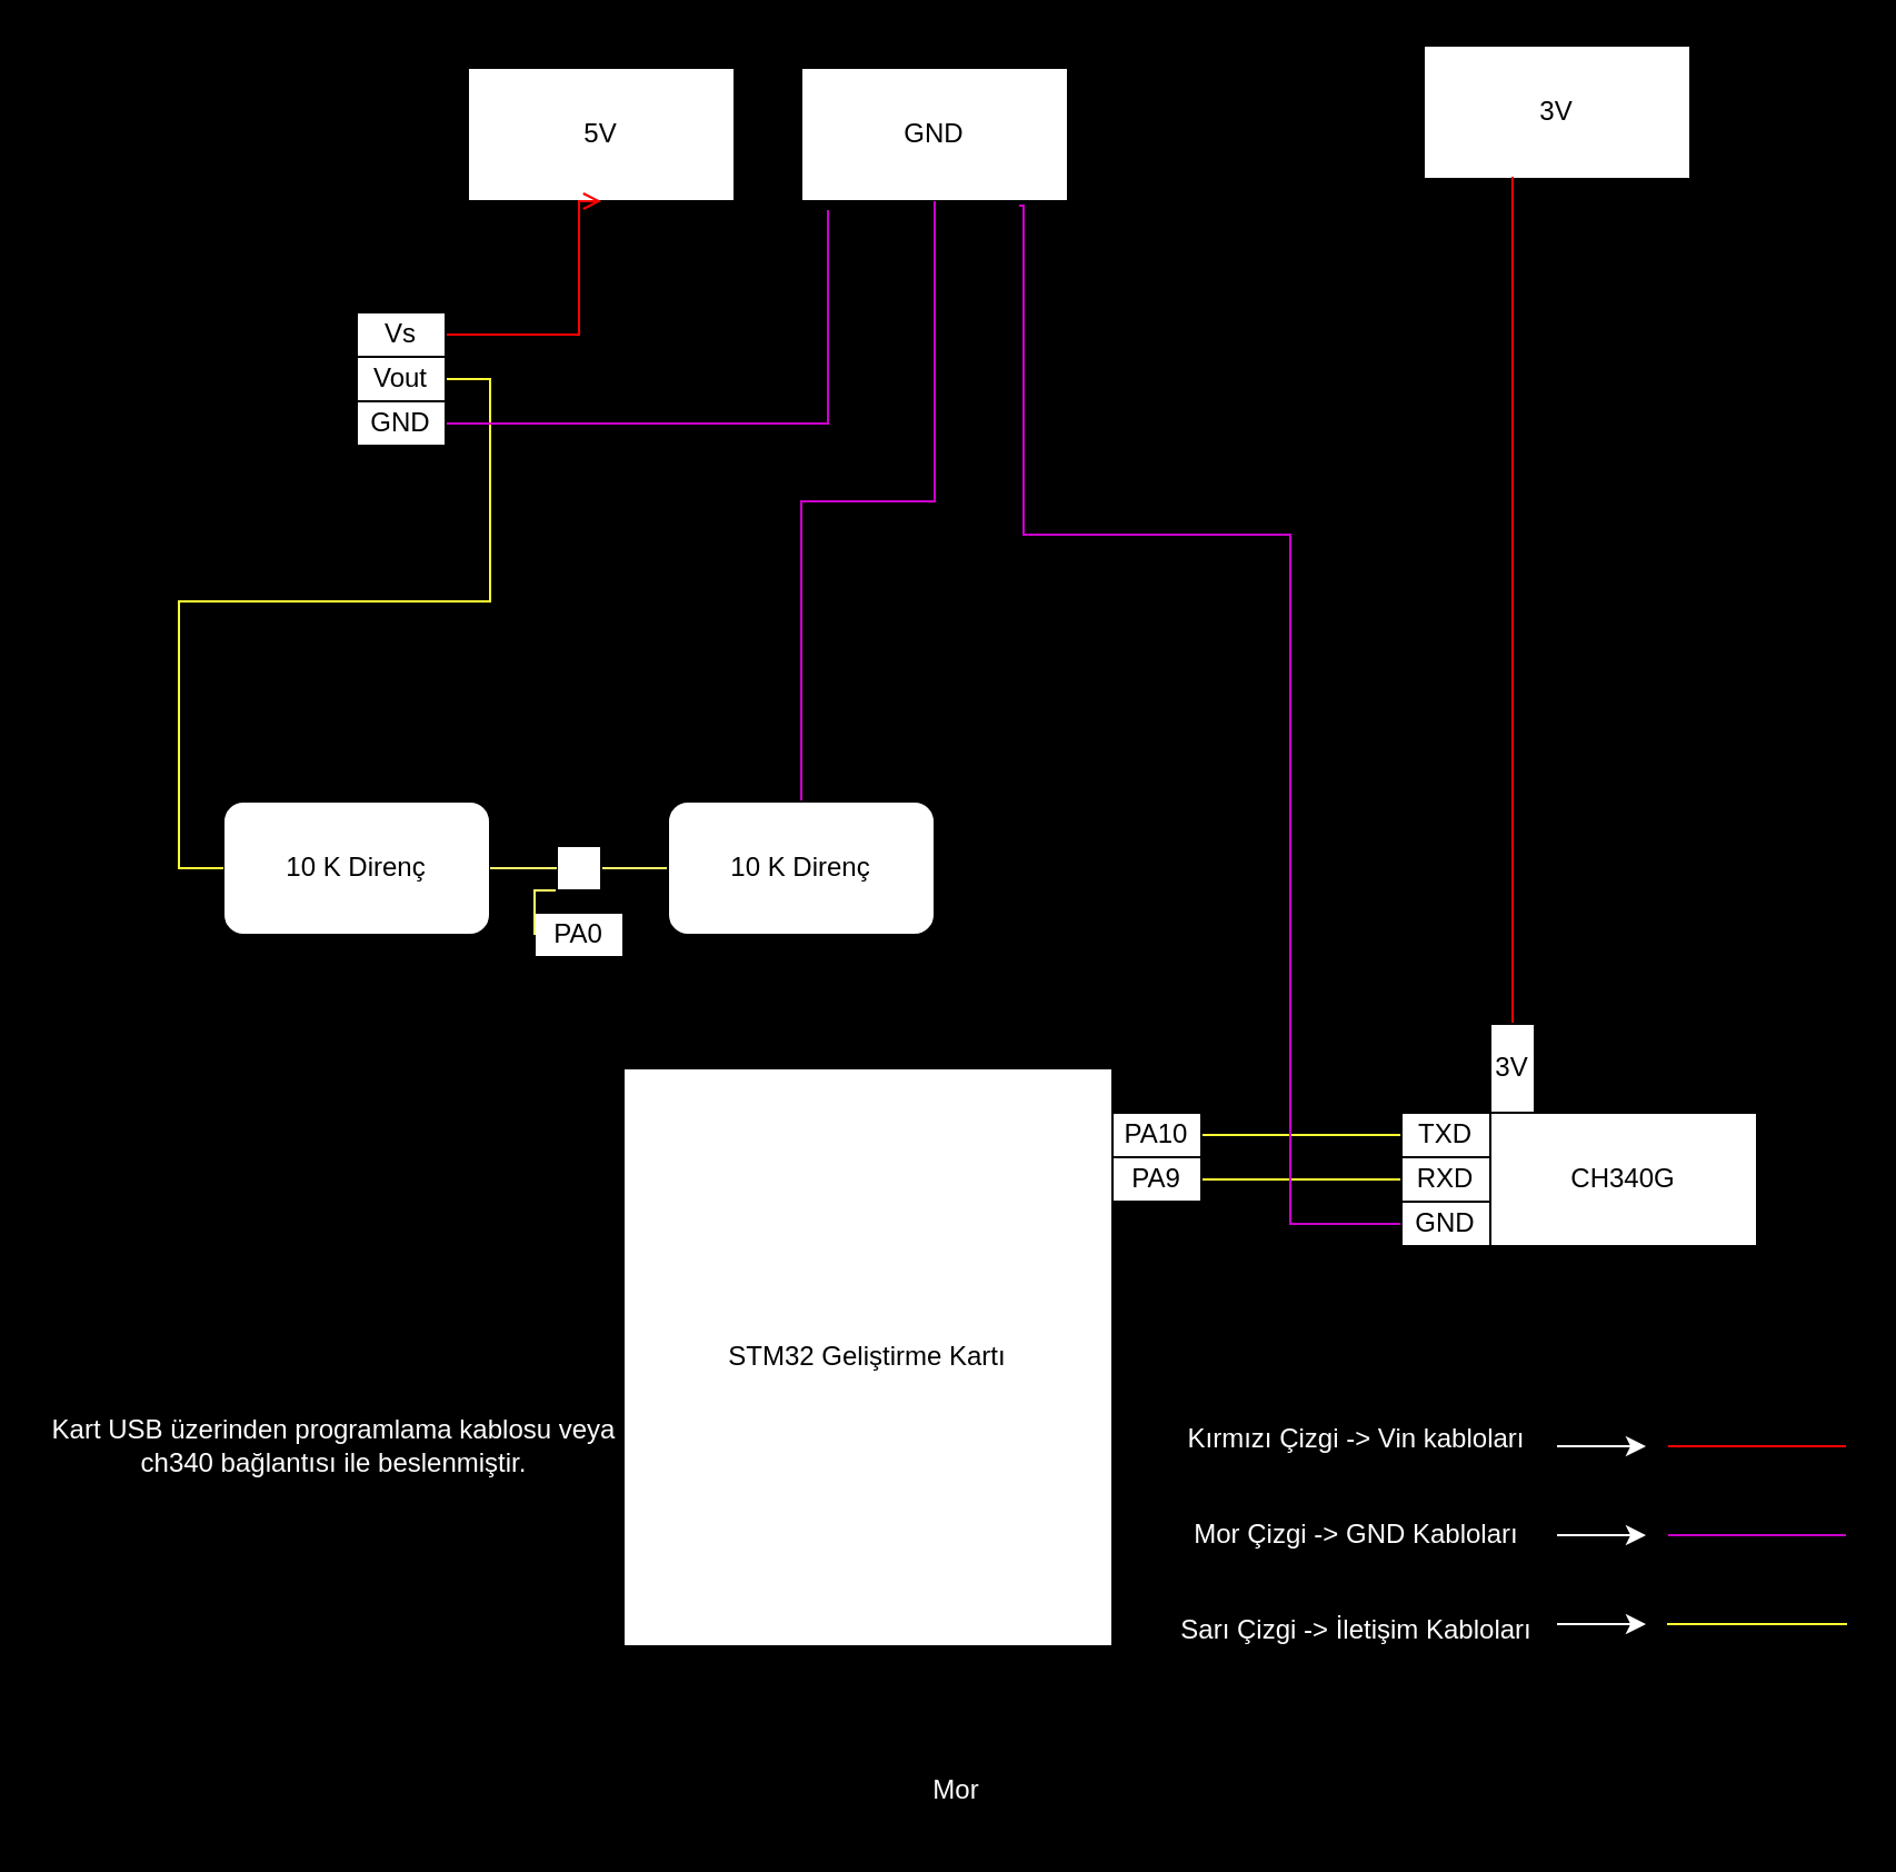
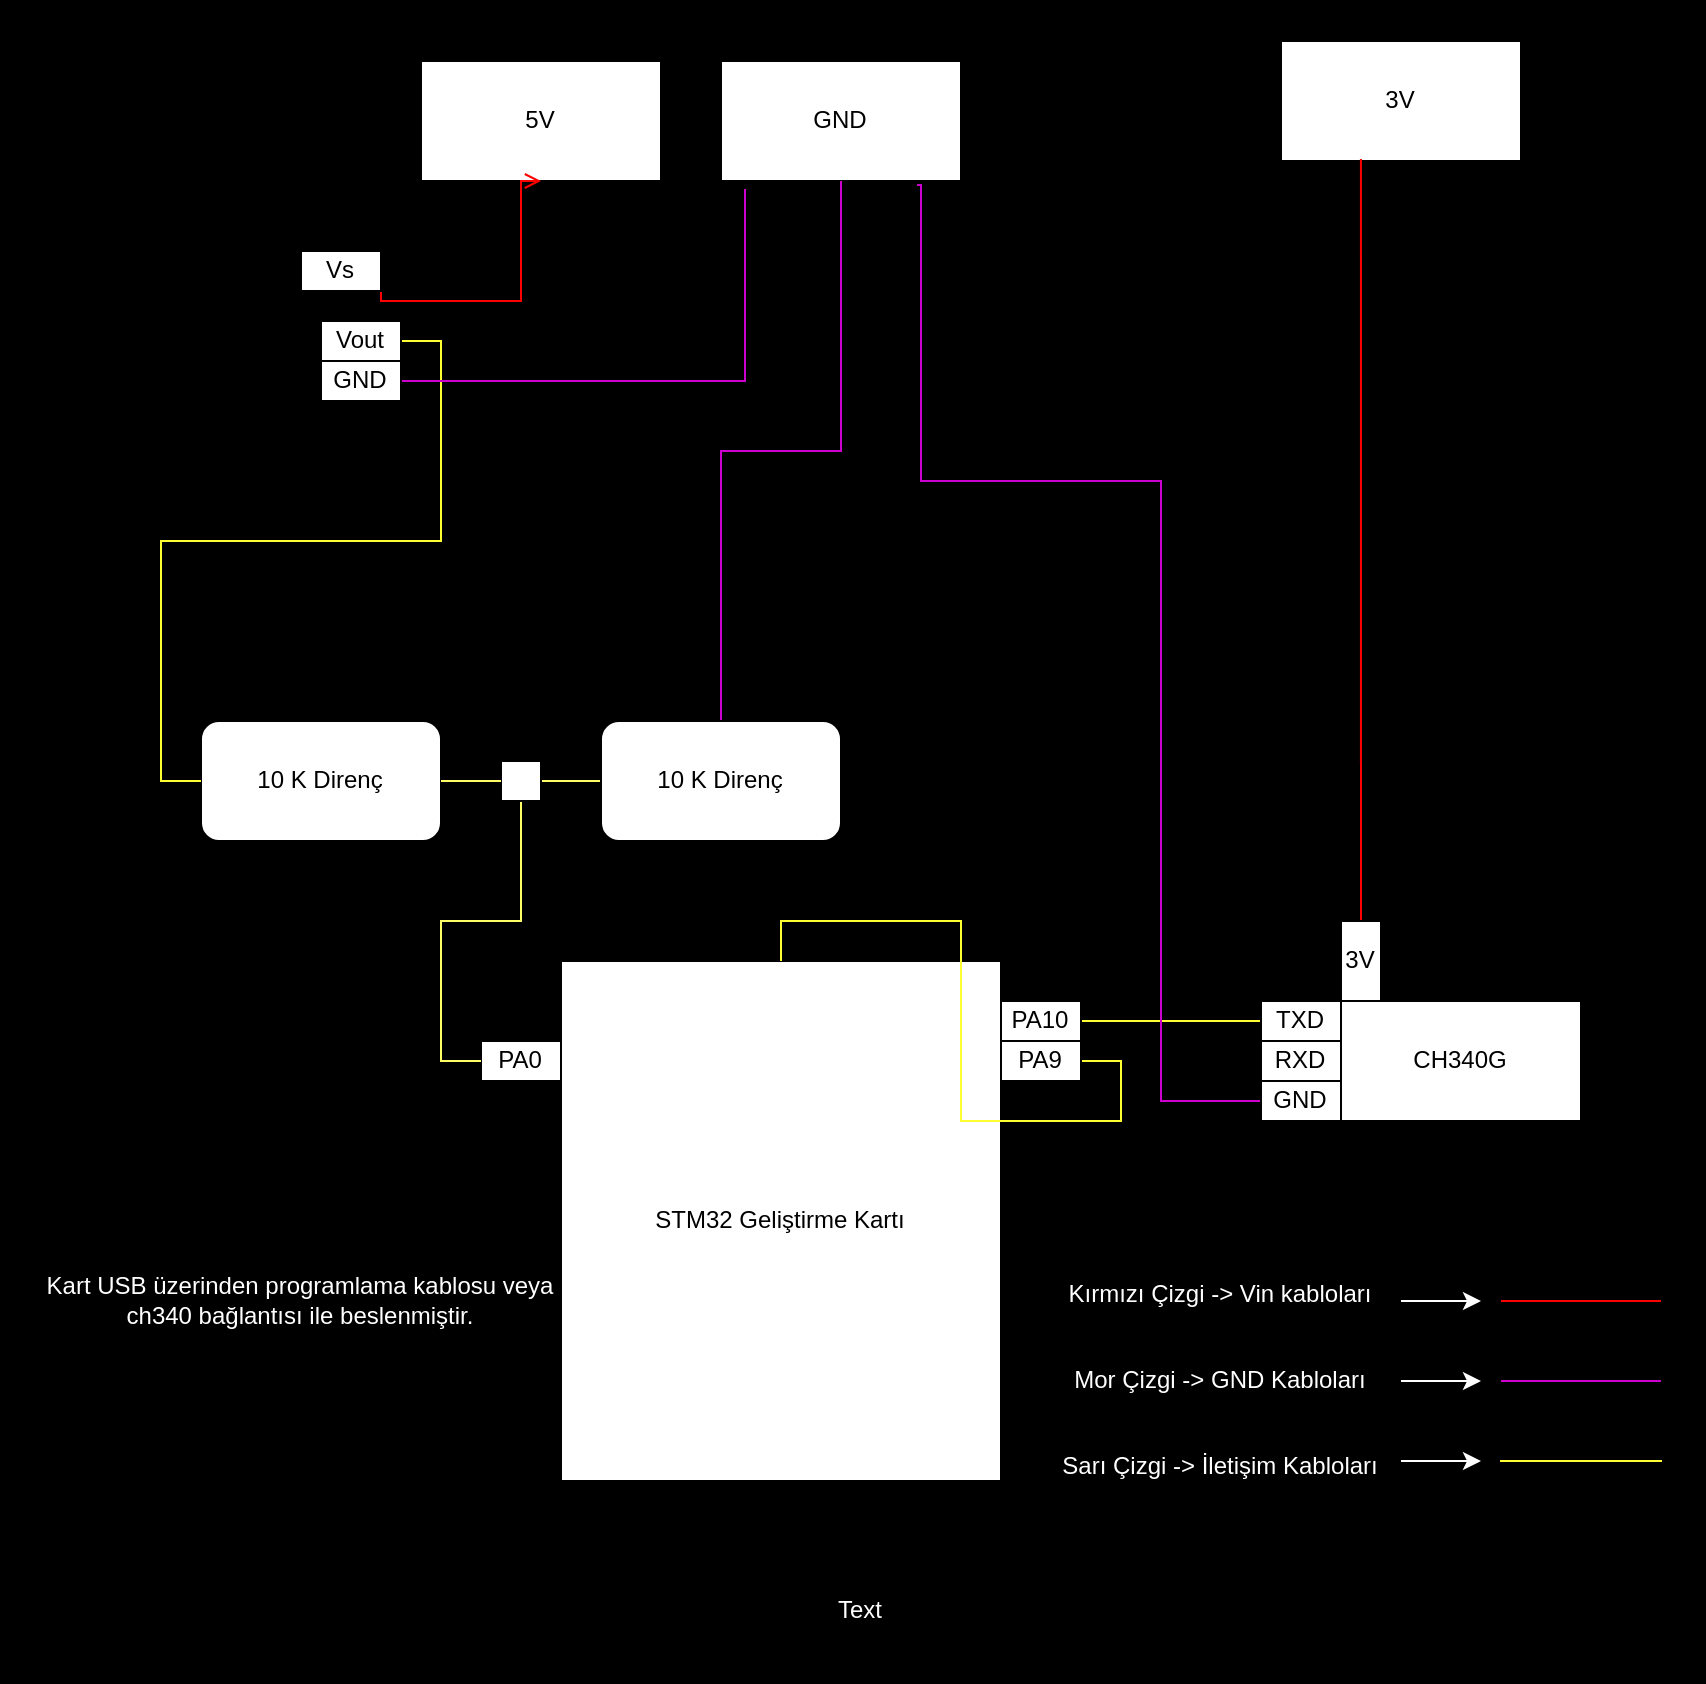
- <mxCell id="12" value="Vs" style="rounded=0;whiteSpace=wrap;html=1;" vertex="1" parent="1"><mxGeometry x="160" y="140" width="40" height="20" as="geometry" /></mxCell>
+ <mxCell id="12" value="Vs" style="rounded=0;whiteSpace=wrap;html=1;" vertex="1" parent="1"><mxGeometry x="150" y="125" width="40" height="20" as="geometry" /></mxCell>
- <mxCell id="3" value="PA0" style="rounded=0;whiteSpace=wrap;html=1;" vertex="1" parent="1"><mxGeometry x="240" y="410" width="40" height="20" as="geometry" /></mxCell>
+ <mxCell id="3" value="PA0" style="rounded=0;whiteSpace=wrap;html=1;" vertex="1" parent="1"><mxGeometry x="240" y="520" width="40" height="20" as="geometry" /></mxCell>
- <mxCell id="21" style="edgeStyle=orthogonalEdgeStyle;rounded=0;orthogonalLoop=1;jettySize=auto;html=1;exitX=1;exitY=0.5;exitDx=0;exitDy=0;endArrow=none;endFill=0;strokeColor=#FFFF33;" edge="1" parent="1" source="22" target="26"><mxGeometry relative="1" as="geometry" /></mxCell>
+ <mxCell id="21" style="edgeStyle=orthogonalEdgeStyle;rounded=0;orthogonalLoop=1;jettySize=auto;html=1;exitX=1;exitY=0.5;exitDx=0;exitDy=0;endArrow=none;endFill=0;strokeColor=#FFFF33;" edge="1" parent="1" source="22" target="2"><mxGeometry relative="1" as="geometry" /></mxCell>
- <mxCell id="35" value="Mor" style="text;html=1;strokeColor=none;fillColor=none;align=center;verticalAlign=middle;whiteSpace=wrap;rounded=0;fontColor=#FFFFFF;" vertex="1" parent="1"><mxGeometry x="400" y="790" width="60" height="30" as="geometry" /></mxCell>
+ <mxCell id="35" value="Text" style="text;html=1;strokeColor=none;fillColor=none;align=center;verticalAlign=middle;whiteSpace=wrap;rounded=0;fontColor=#FFFFFF;" vertex="1" parent="1"><mxGeometry x="400" y="790" width="60" height="30" as="geometry" /></mxCell>
